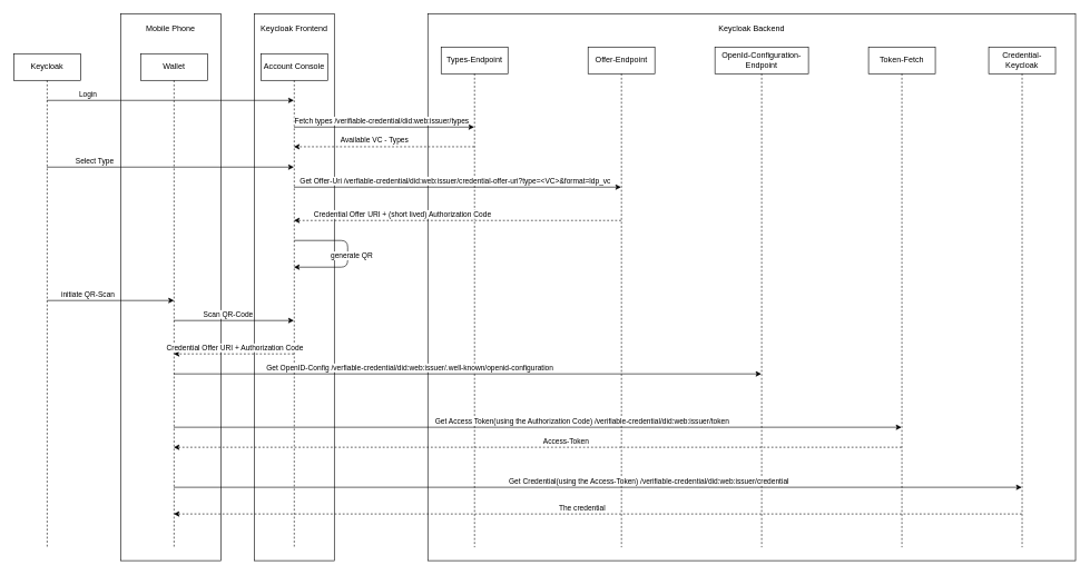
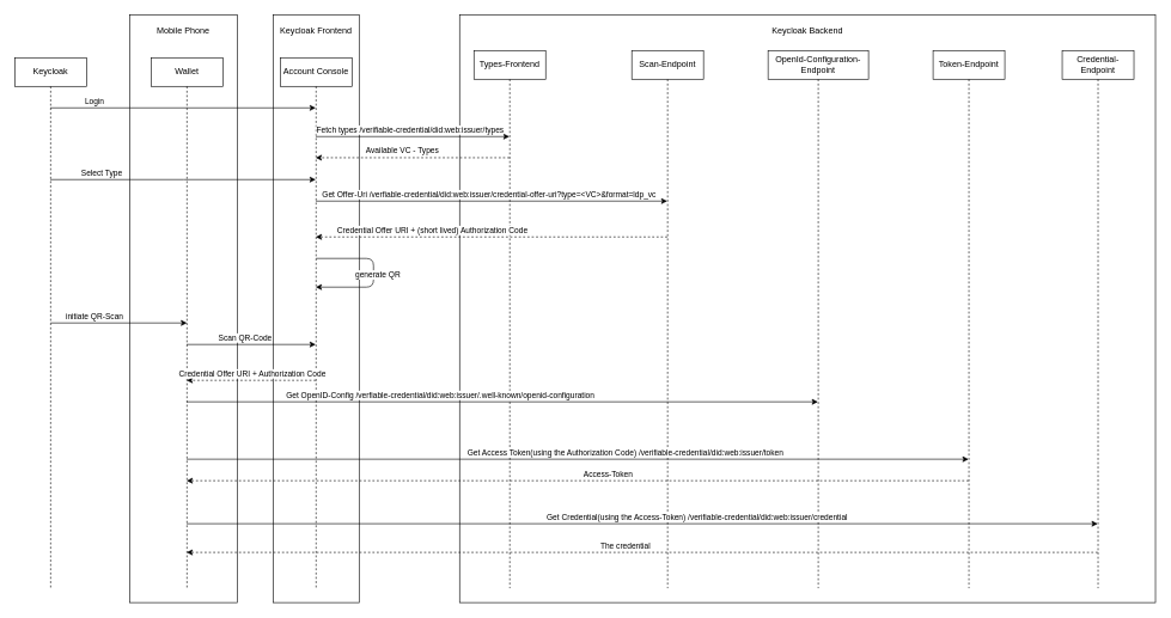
- <mxCell id="9" value="Types-Endpoint" style="shape=umlLifeline;perimeter=lifelinePerimeter;whiteSpace=wrap;html=1;container=0;dropTarget=0;collapsible=0;recursiveResize=0;outlineConnect=0;portConstraint=eastwest;newEdgeStyle={&quot;edgeStyle&quot;:&quot;elbowEdgeStyle&quot;,&quot;elbow&quot;:&quot;vertical&quot;,&quot;curved&quot;:0,&quot;rounded&quot;:0};" vertex="1" parent="1"><mxGeometry x="660" y="70" width="100" height="750" as="geometry" /></mxCell>
+ <mxCell id="9" value="Types-Frontend" style="shape=umlLifeline;perimeter=lifelinePerimeter;whiteSpace=wrap;html=1;container=0;dropTarget=0;collapsible=0;recursiveResize=0;outlineConnect=0;portConstraint=eastwest;newEdgeStyle={&quot;edgeStyle&quot;:&quot;elbowEdgeStyle&quot;,&quot;elbow&quot;:&quot;vertical&quot;,&quot;curved&quot;:0,&quot;rounded&quot;:0};" vertex="1" parent="1"><mxGeometry x="660" y="70" width="100" height="750" as="geometry" /></mxCell>
- <mxCell id="17" value="Offer-Endpoint" style="shape=umlLifeline;perimeter=lifelinePerimeter;whiteSpace=wrap;html=1;container=0;dropTarget=0;collapsible=0;recursiveResize=0;outlineConnect=0;portConstraint=eastwest;newEdgeStyle={&quot;edgeStyle&quot;:&quot;elbowEdgeStyle&quot;,&quot;elbow&quot;:&quot;vertical&quot;,&quot;curved&quot;:0,&quot;rounded&quot;:0};" vertex="1" parent="1"><mxGeometry x="880" y="70" width="100" height="750" as="geometry" /></mxCell>
+ <mxCell id="17" value="Scan-Endpoint" style="shape=umlLifeline;perimeter=lifelinePerimeter;whiteSpace=wrap;html=1;container=0;dropTarget=0;collapsible=0;recursiveResize=0;outlineConnect=0;portConstraint=eastwest;newEdgeStyle={&quot;edgeStyle&quot;:&quot;elbowEdgeStyle&quot;,&quot;elbow&quot;:&quot;vertical&quot;,&quot;curved&quot;:0,&quot;rounded&quot;:0};" vertex="1" parent="1"><mxGeometry x="880" y="70" width="100" height="750" as="geometry" /></mxCell>
- <mxCell id="33" value="Token-Fetch" style="shape=umlLifeline;perimeter=lifelinePerimeter;whiteSpace=wrap;html=1;container=0;dropTarget=0;collapsible=0;recursiveResize=0;outlineConnect=0;portConstraint=eastwest;newEdgeStyle={&quot;edgeStyle&quot;:&quot;elbowEdgeStyle&quot;,&quot;elbow&quot;:&quot;vertical&quot;,&quot;curved&quot;:0,&quot;rounded&quot;:0};" vertex="1" parent="1"><mxGeometry x="1300" y="70" width="100" height="750" as="geometry" /></mxCell>
+ <mxCell id="33" value="Token-Endpoint" style="shape=umlLifeline;perimeter=lifelinePerimeter;whiteSpace=wrap;html=1;container=0;dropTarget=0;collapsible=0;recursiveResize=0;outlineConnect=0;portConstraint=eastwest;newEdgeStyle={&quot;edgeStyle&quot;:&quot;elbowEdgeStyle&quot;,&quot;elbow&quot;:&quot;vertical&quot;,&quot;curved&quot;:0,&quot;rounded&quot;:0};" vertex="1" parent="1"><mxGeometry x="1300" y="70" width="100" height="750" as="geometry" /></mxCell>
- <mxCell id="38" value="Credential-Keycloak" style="shape=umlLifeline;perimeter=lifelinePerimeter;whiteSpace=wrap;html=1;container=0;dropTarget=0;collapsible=0;recursiveResize=0;outlineConnect=0;portConstraint=eastwest;newEdgeStyle={&quot;edgeStyle&quot;:&quot;elbowEdgeStyle&quot;,&quot;elbow&quot;:&quot;vertical&quot;,&quot;curved&quot;:0,&quot;rounded&quot;:0};" vertex="1" parent="1"><mxGeometry x="1480" y="70" width="100" height="750" as="geometry" /></mxCell>
+ <mxCell id="38" value="Credential-Endpoint" style="shape=umlLifeline;perimeter=lifelinePerimeter;whiteSpace=wrap;html=1;container=0;dropTarget=0;collapsible=0;recursiveResize=0;outlineConnect=0;portConstraint=eastwest;newEdgeStyle={&quot;edgeStyle&quot;:&quot;elbowEdgeStyle&quot;,&quot;elbow&quot;:&quot;vertical&quot;,&quot;curved&quot;:0,&quot;rounded&quot;:0};" vertex="1" parent="1"><mxGeometry x="1480" y="70" width="100" height="750" as="geometry" /></mxCell>
